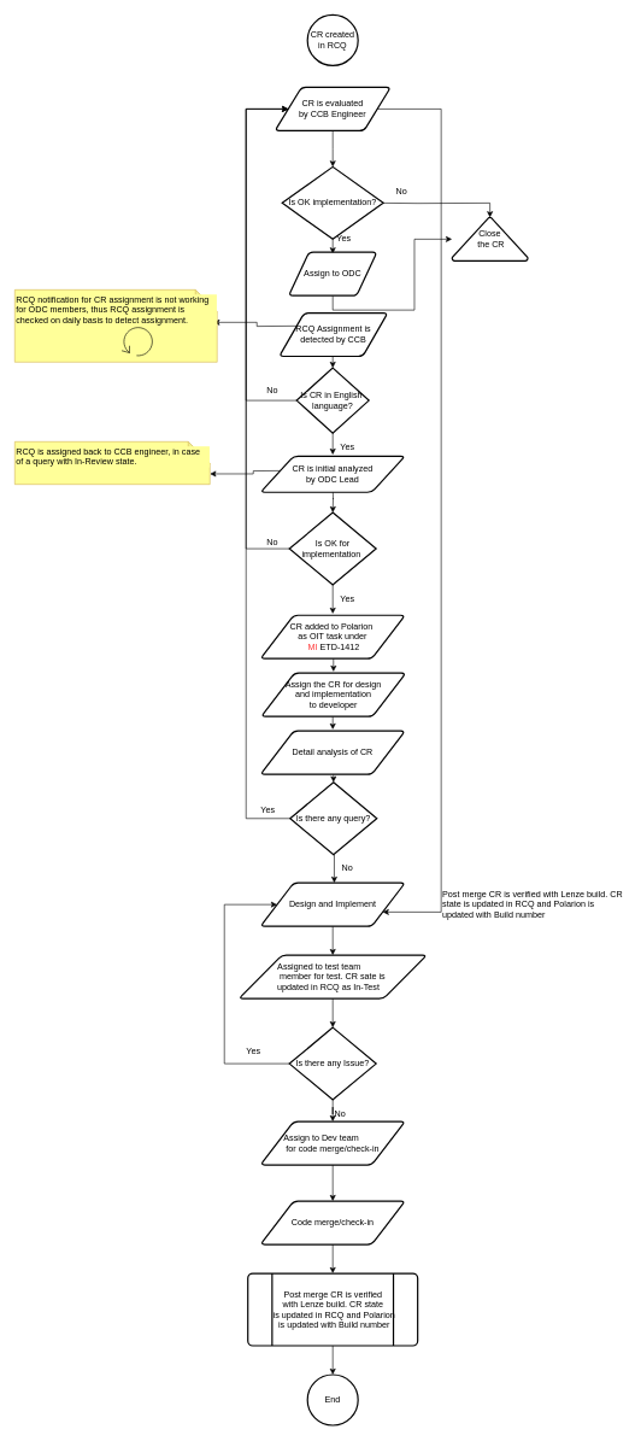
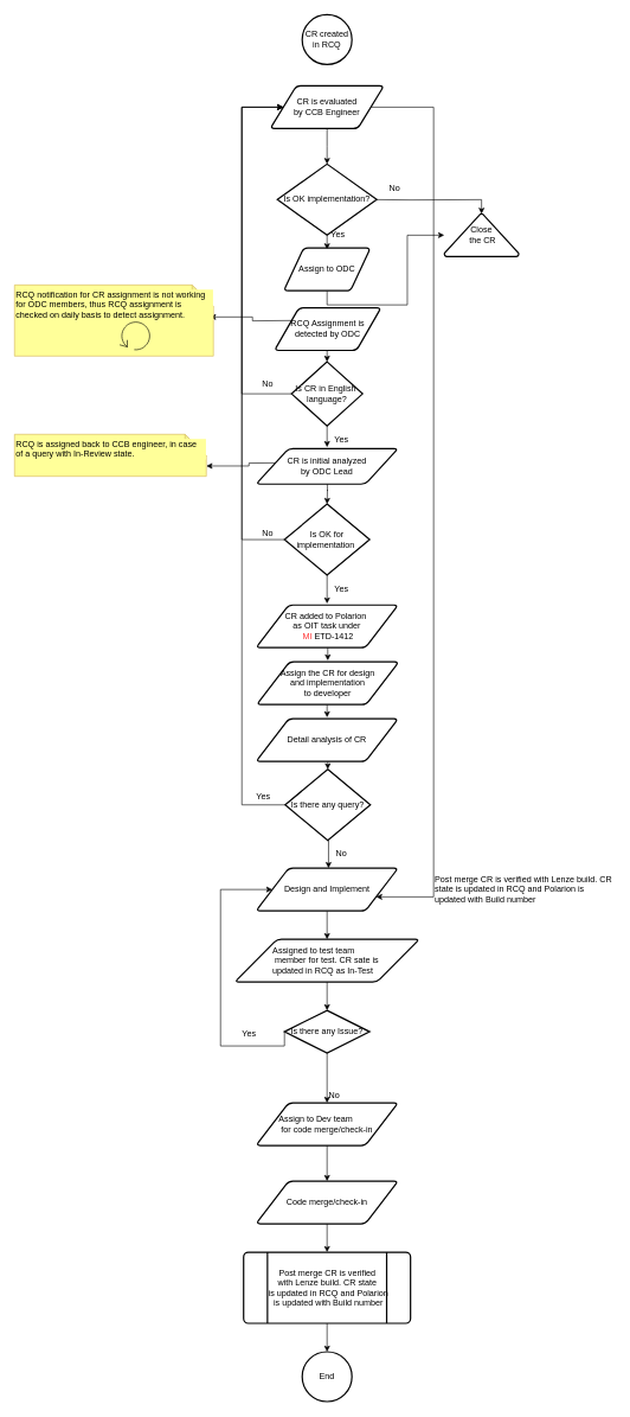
- <mxCell id="19" value="&lt;span style=&quot;white-space: normal ; text-align: left&quot;&gt;RCQ Assignment is &lt;br&gt;detected by CCB&lt;/span&gt;" style="shape=parallelogram;html=1;strokeWidth=2;perimeter=parallelogramPerimeter;whiteSpace=wrap;rounded=1;arcSize=12;size=0.23;" parent="1" vertex="1"><mxGeometry x="386" y="432" width="150" height="60" as="geometry" /></mxCell>
+ <mxCell id="19" value="&lt;span style=&quot;white-space: normal ; text-align: left&quot;&gt;RCQ Assignment is &lt;br&gt;detected by ODC&lt;/span&gt;" style="shape=parallelogram;html=1;strokeWidth=2;perimeter=parallelogramPerimeter;whiteSpace=wrap;rounded=1;arcSize=12;size=0.23;" parent="1" vertex="1"><mxGeometry x="386" y="432" width="150" height="60" as="geometry" /></mxCell>
- <mxCell id="51" value="Is there any Issue?" style="strokeWidth=2;html=1;shape=mxgraph.flowchart.decision;whiteSpace=wrap;" parent="1" vertex="1"><mxGeometry x="400" y="1420" width="120" height="100" as="geometry" /></mxCell>
+ <mxCell id="51" value="Is there any Issue?" style="strokeWidth=2;html=1;shape=mxgraph.flowchart.decision;whiteSpace=wrap;" parent="1" vertex="1"><mxGeometry x="400" y="1420" width="120" height="60" as="geometry" /></mxCell>
